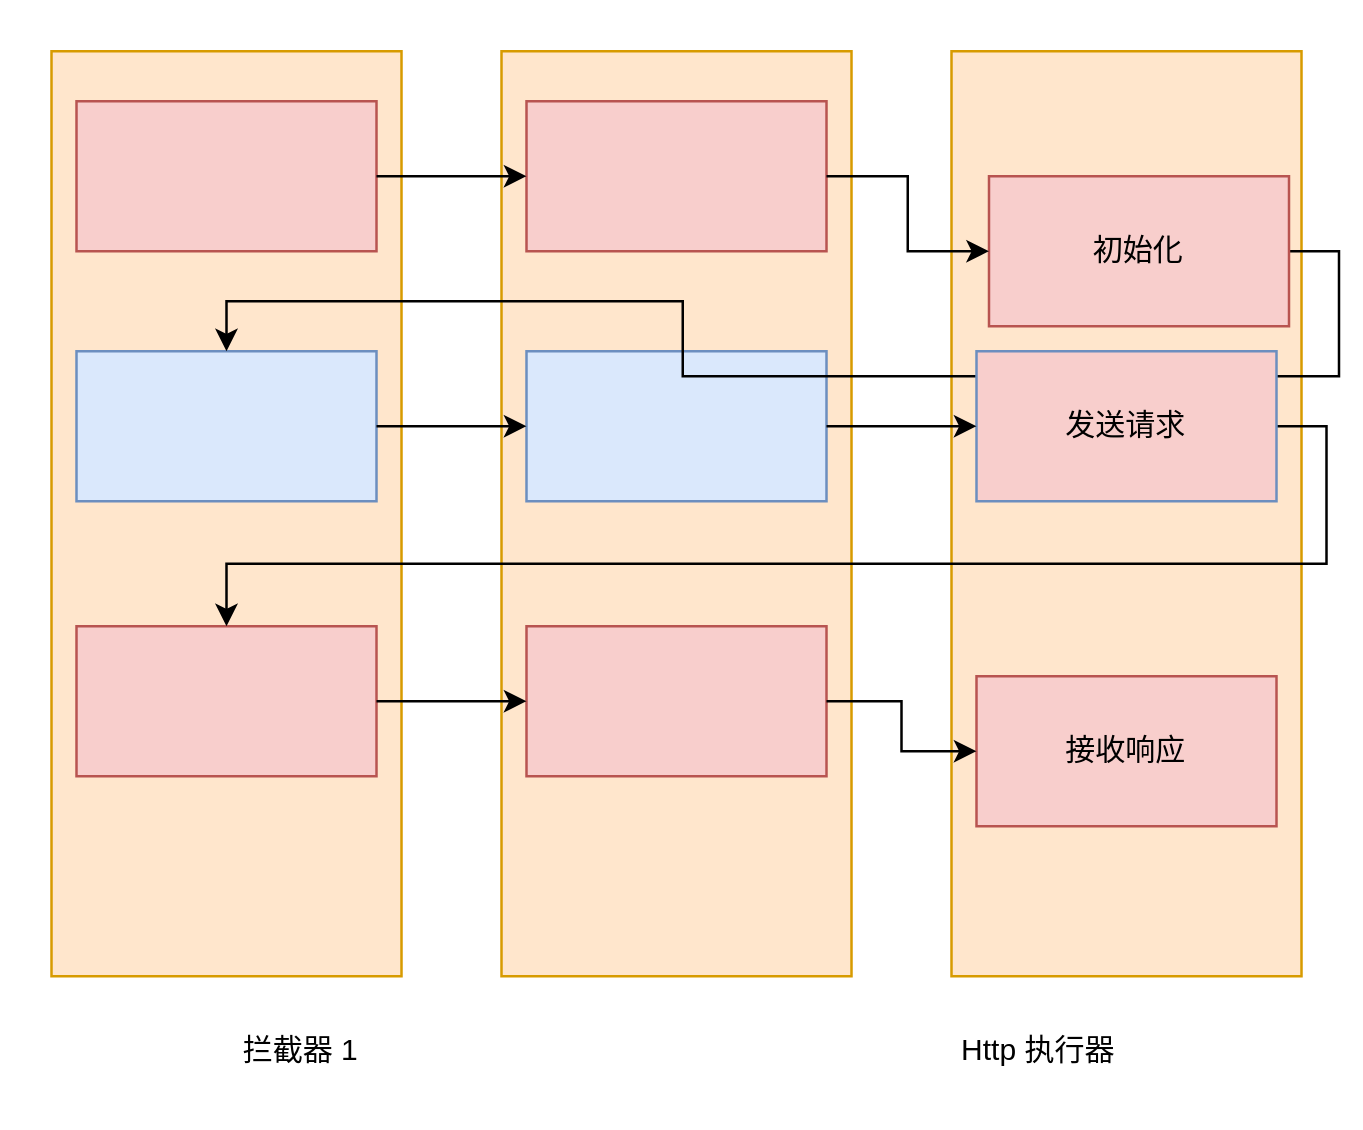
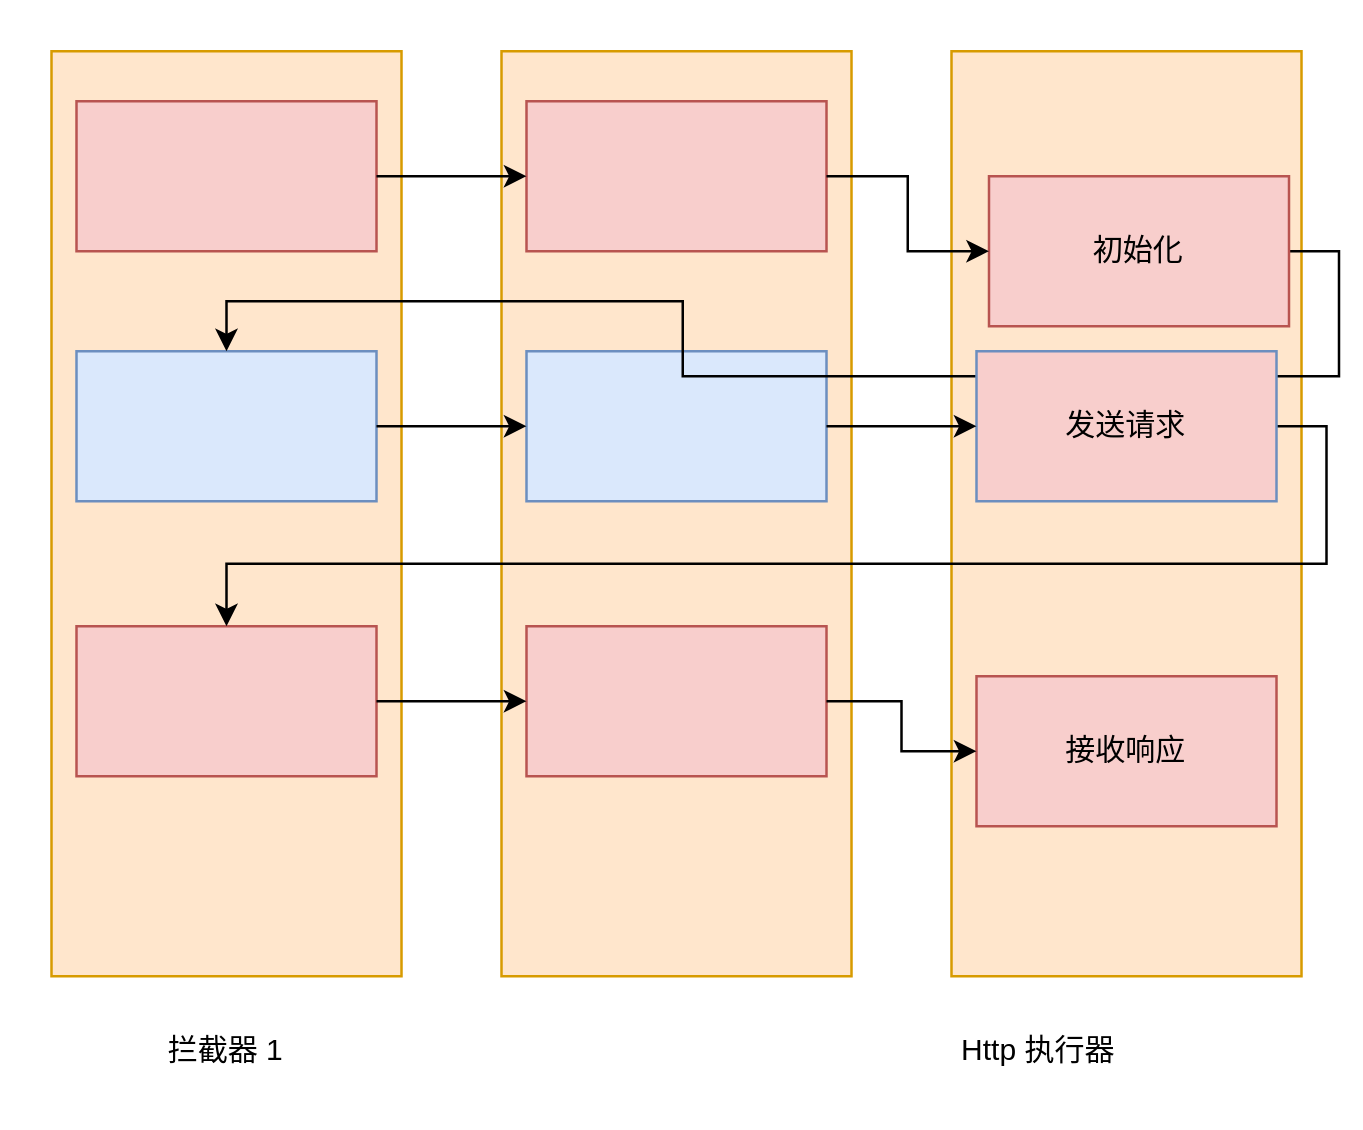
- <mxCell id="23" value="拦截器 1" style="text;html=1;strokeColor=none;fillColor=none;align=center;verticalAlign=middle;whiteSpace=wrap;rounded=0;" vertex="1" parent="1"><mxGeometry x="85" y="410" width="70" height="20" as="geometry" /></mxCell>
+ <mxCell id="23" value="拦截器 1" style="text;html=1;strokeColor=none;fillColor=none;align=center;verticalAlign=middle;whiteSpace=wrap;rounded=0;" vertex="1" parent="1"><mxGeometry x="55" y="410" width="70" height="20" as="geometry" /></mxCell>
